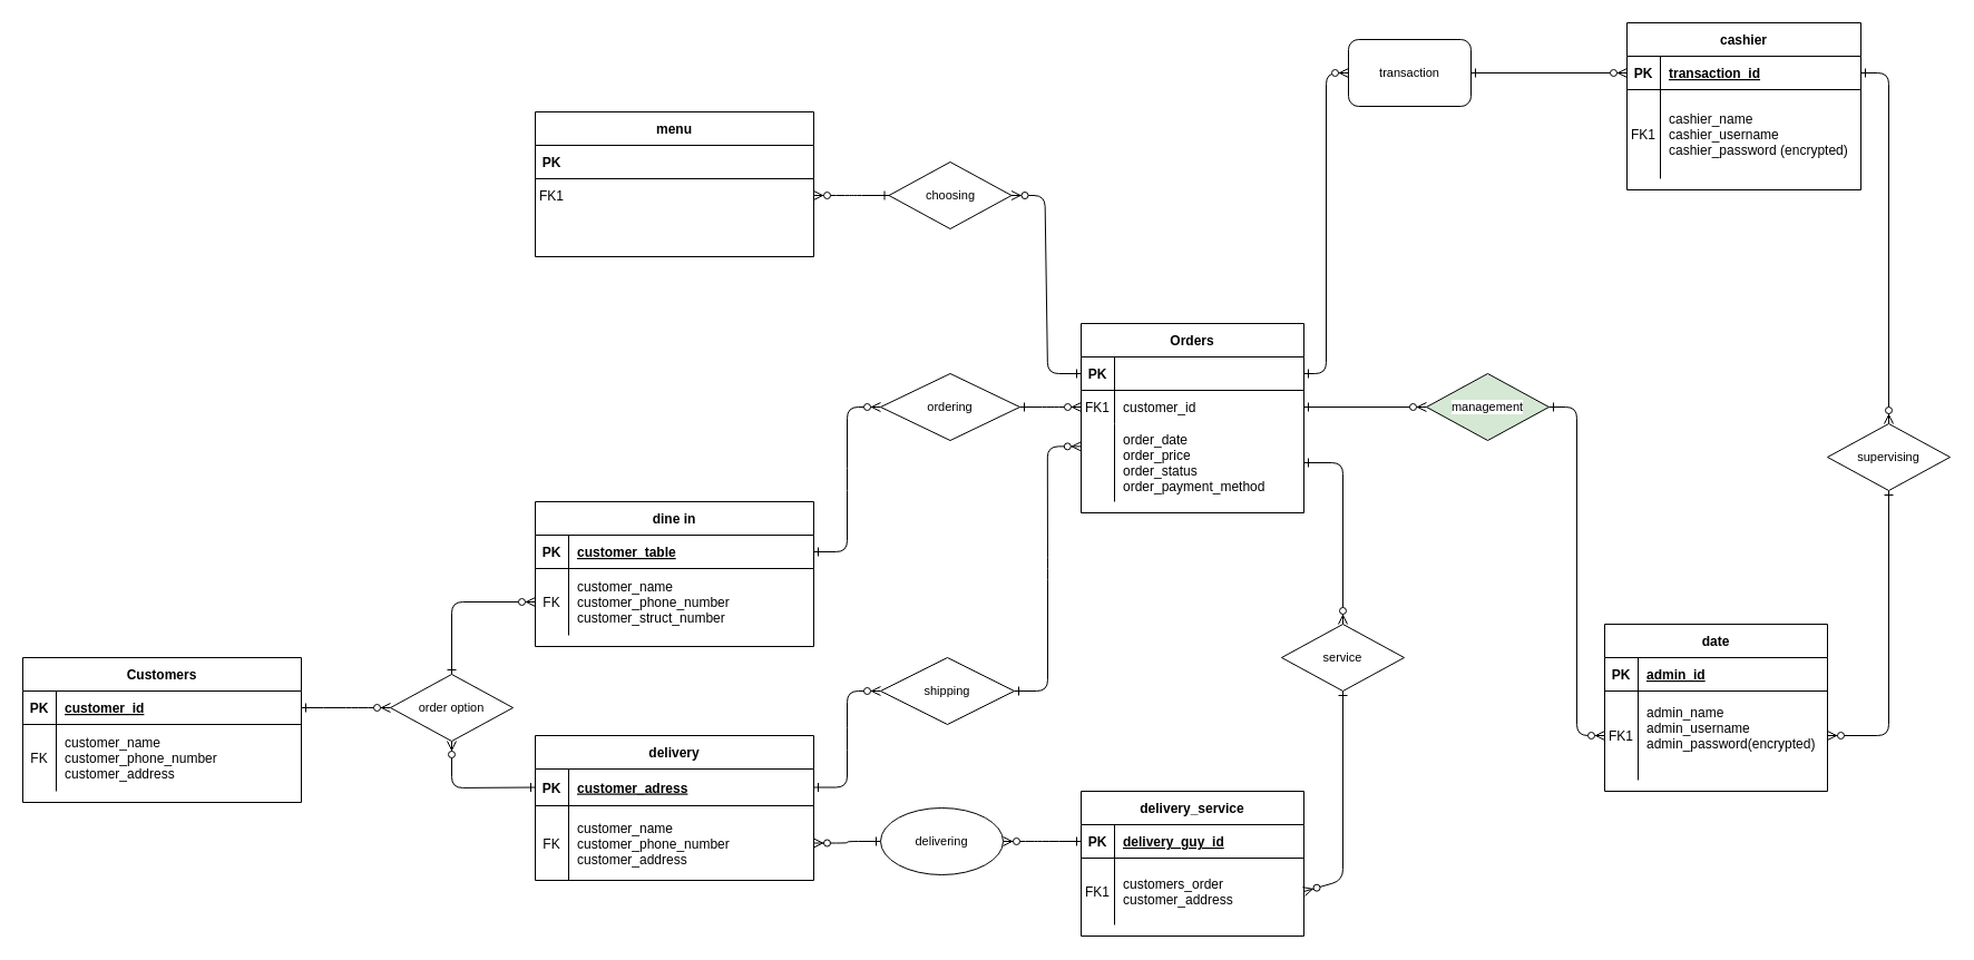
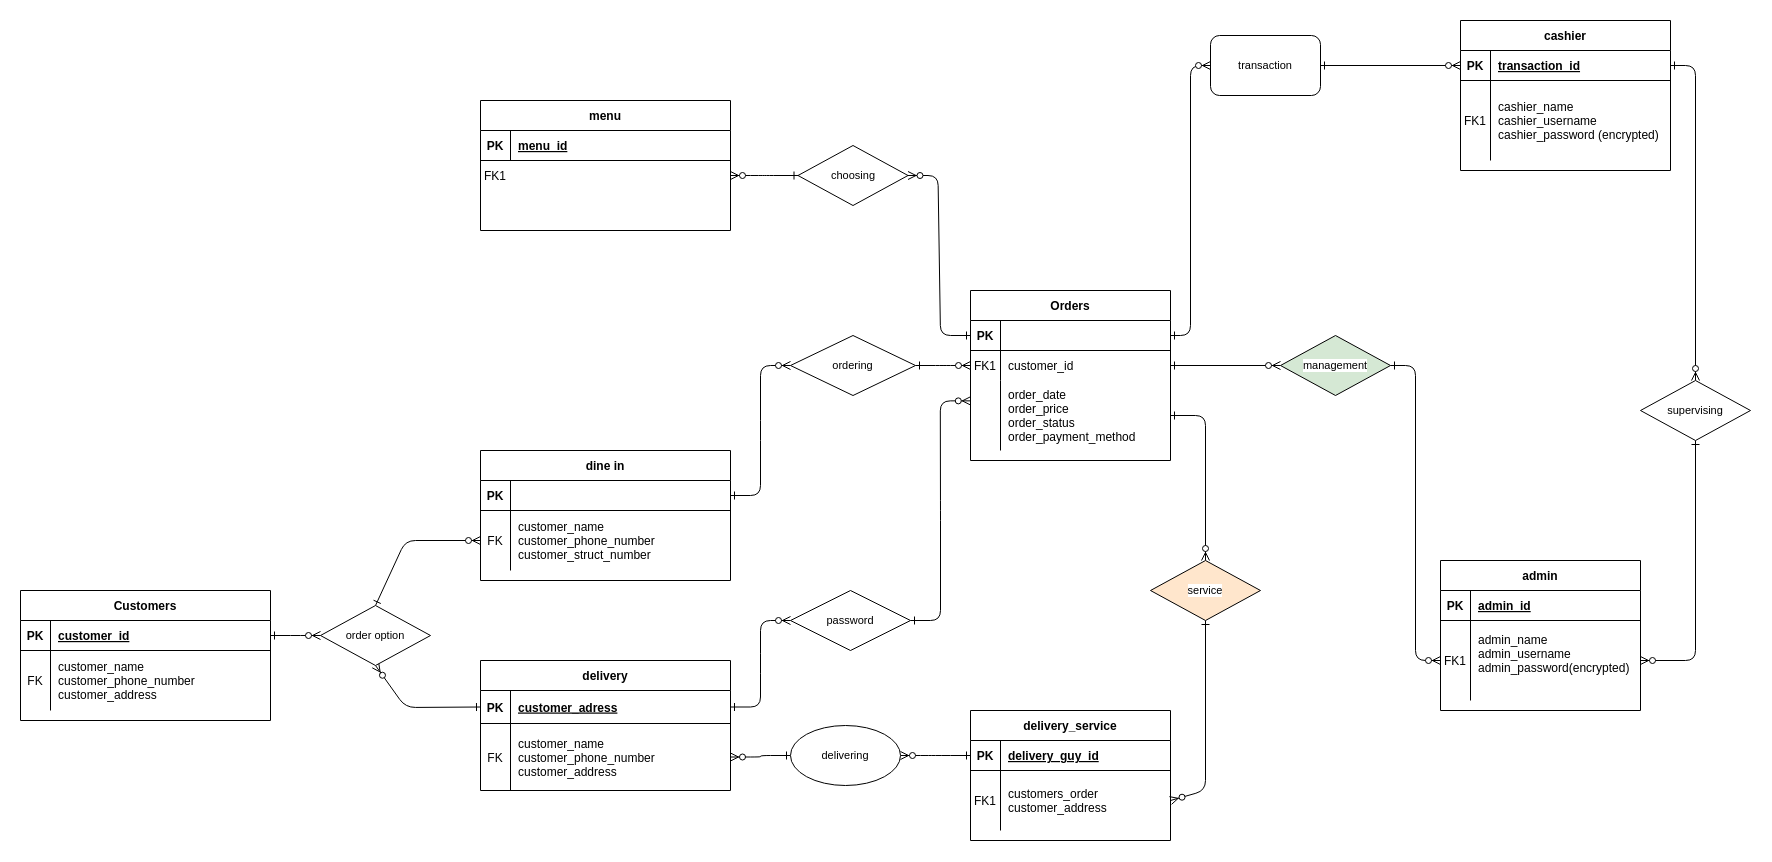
+ <mxCell id="16" value="menu_id" style="shape=partialRectangle;overflow=hidden;connectable=0;fillColor=none;top=0;left=0;bottom=0;right=0;align=left;spacingLeft=6;fontStyle=5;" parent="14" vertex="1"><mxGeometry x="30" width="220" height="30" as="geometry"><mxRectangle width="220" height="30" as="alternateBounds" /></mxGeometry></mxCell>
- <mxCell id="24" value="customer_table" style="shape=partialRectangle;overflow=hidden;connectable=0;fillColor=none;top=0;left=0;bottom=0;right=0;align=left;spacingLeft=6;fontStyle=5;" parent="22" vertex="1"><mxGeometry x="30" width="220" height="30" as="geometry"><mxRectangle width="220" height="30" as="alternateBounds" /></mxGeometry></mxCell>
- <mxCell id="45" value="date" style="shape=table;startSize=30;container=1;collapsible=1;childLayout=tableLayout;fixedRows=1;rowLines=0;fontStyle=1;align=center;resizeLast=1;" vertex="1" parent="1"><mxGeometry x="1440" y="560" width="200" height="150" as="geometry" /></mxCell>
+ <mxCell id="45" value="admin" style="shape=table;startSize=30;container=1;collapsible=1;childLayout=tableLayout;fixedRows=1;rowLines=0;fontStyle=1;align=center;resizeLast=1;" vertex="1" parent="1"><mxGeometry x="1440" y="560" width="200" height="150" as="geometry" /></mxCell>
- <mxCell id="74" value="service" style="rhombus;whiteSpace=wrap;html=1;fontFamily=Helvetica;fontSize=11;fontColor=default;labelBackgroundColor=default;" vertex="1" parent="1"><mxGeometry x="1150" y="560" width="110" height="60" as="geometry" /></mxCell>
+ <mxCell id="74" value="service" style="rhombus;whiteSpace=wrap;html=1;fontFamily=Helvetica;fontSize=11;fontColor=default;labelBackgroundColor=default;fillColor=#ffe6cc;" vertex="1" parent="1"><mxGeometry x="1150" y="560" width="110" height="60" as="geometry" /></mxCell>
- <mxCell id="70" value="shipping" style="rhombus;whiteSpace=wrap;html=1;fontFamily=Helvetica;fontSize=11;fontColor=default;labelBackgroundColor=default;" vertex="1" parent="1"><mxGeometry x="790" y="590" width="120" height="60" as="geometry" /></mxCell>
+ <mxCell id="70" value="password" style="rhombus;whiteSpace=wrap;html=1;fontFamily=Helvetica;fontSize=11;fontColor=default;labelBackgroundColor=default;" vertex="1" parent="1"><mxGeometry x="790" y="590" width="120" height="60" as="geometry" /></mxCell>
- <mxCell id="68" value="order option" style="rhombus;whiteSpace=wrap;html=1;fontFamily=Helvetica;fontSize=11;fontColor=default;labelBackgroundColor=default;" vertex="1" parent="1"><mxGeometry x="350" y="605" width="110" height="60" as="geometry" /></mxCell>
+ <mxCell id="68" value="order option" style="rhombus;whiteSpace=wrap;html=1;fontFamily=Helvetica;fontSize=11;fontColor=default;labelBackgroundColor=default;" vertex="1" parent="1"><mxGeometry x="320" y="605" width="110" height="60" as="geometry" /></mxCell>
